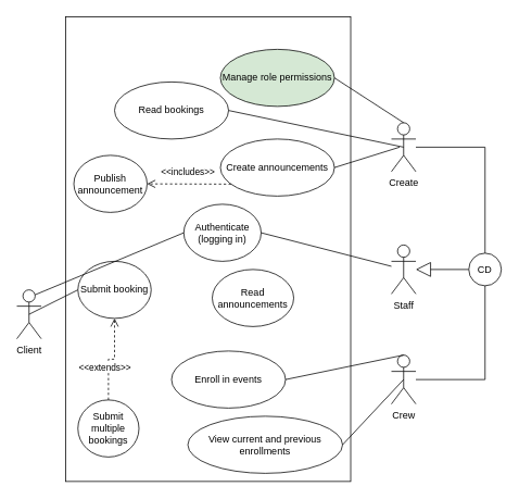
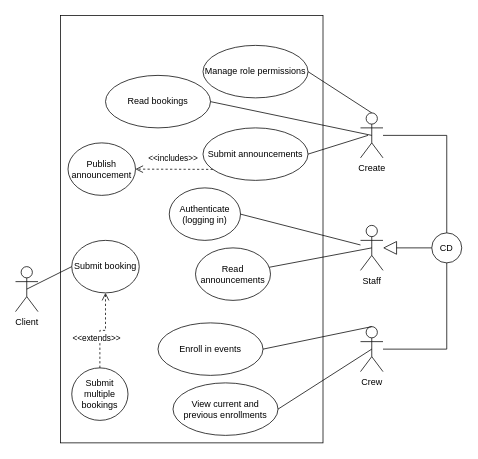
- <mxCell id="13" value="Manage role permissions" style="ellipse;whiteSpace=wrap;html=1;fillColor=#d5e8d4;" parent="1" vertex="1"><mxGeometry x="270" y="60" width="140" height="70" as="geometry" /></mxCell>
+ <mxCell id="13" value="Manage role permissions" style="ellipse;whiteSpace=wrap;html=1;" parent="1" vertex="1"><mxGeometry x="270" y="60" width="140" height="70" as="geometry" /></mxCell>
- <mxCell id="15" value="Create announcements" style="ellipse;whiteSpace=wrap;html=1;" parent="1" vertex="1"><mxGeometry x="270" y="170" width="140" height="70" as="geometry" /></mxCell>
+ <mxCell id="15" value="Submit announcements" style="ellipse;whiteSpace=wrap;html=1;" parent="1" vertex="1"><mxGeometry x="270" y="170" width="140" height="70" as="geometry" /></mxCell>
- <mxCell id="31" value="" style="endArrow=none;html=1;rounded=0;exitX=0.75;exitY=0.1;exitDx=0;exitDy=0;exitPerimeter=0;entryX=0;entryY=0.5;entryDx=0;entryDy=0;" parent="1" source="6" target="22" edge="1"><mxGeometry width="50" height="50" relative="1" as="geometry"><mxPoint x="45" y="395" as="sourcePoint" /><mxPoint x="110" y="395" as="targetPoint" /></mxGeometry></mxCell>
+ <mxCell id="21" value="" style="endArrow=none;html=1;rounded=0;entryX=0.5;entryY=0.5;entryDx=0;entryDy=0;entryPerimeter=0;" parent="1" source="14" target="24" edge="1"><mxGeometry width="50" height="50" relative="1" as="geometry"><mxPoint x="377.98" y="364.95" as="sourcePoint" /><mxPoint x="320" y="300" as="targetPoint" /></mxGeometry></mxCell>
- <mxCell id="12" value="View current and previous enrollments" style="ellipse;whiteSpace=wrap;html=1;" parent="1" vertex="1"><mxGeometry x="230" y="510" width="190" height="70" as="geometry" /></mxCell>
+ <mxCell id="12" value="View current and previous enrollments" style="ellipse;whiteSpace=wrap;html=1;" parent="1" vertex="1"><mxGeometry x="230" y="510" width="140" height="70" as="geometry" /></mxCell>
